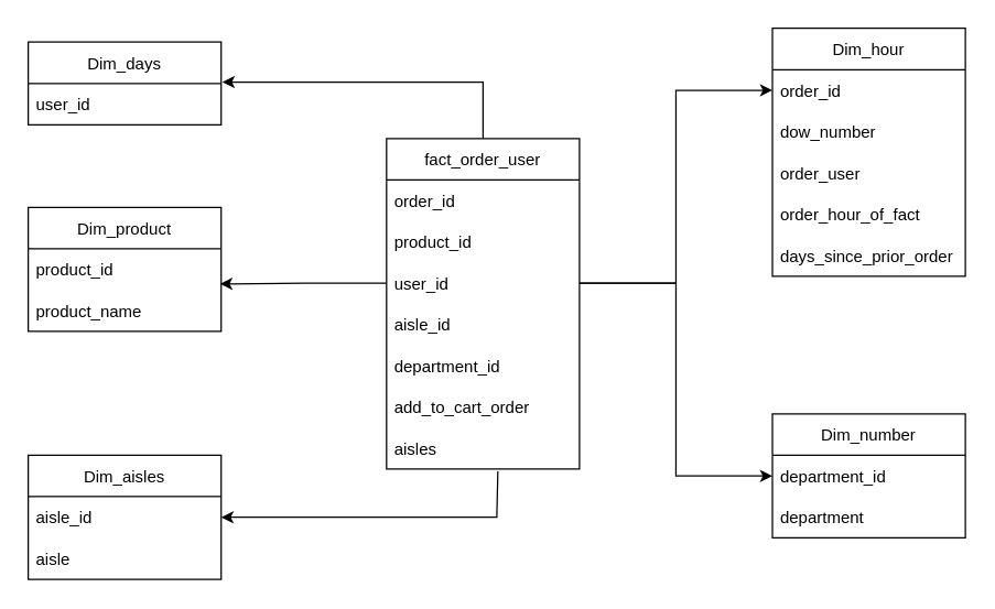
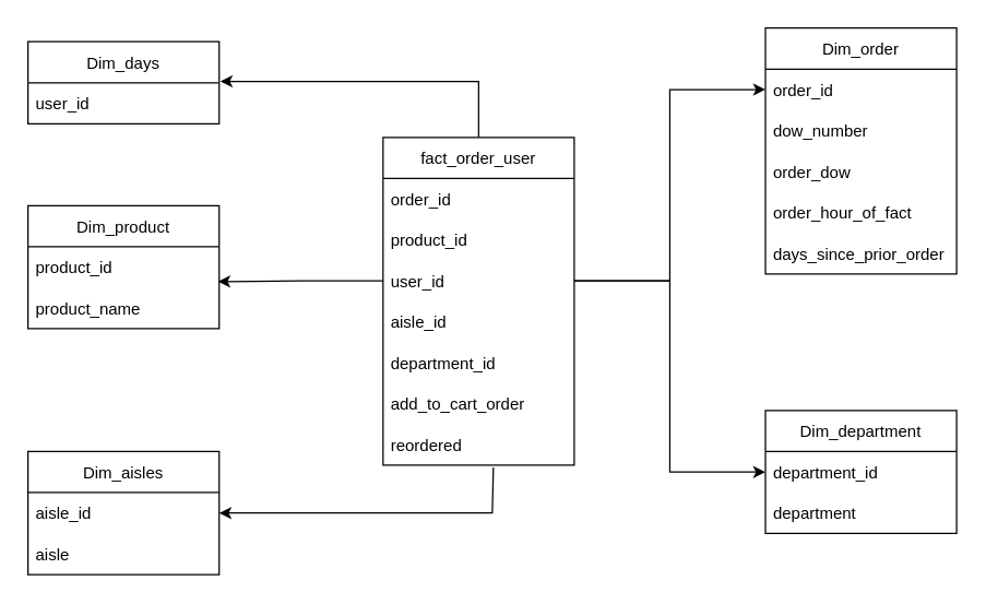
- <mxCell id="14" value="Dim_hour" style="swimlane;fontStyle=0;childLayout=stackLayout;horizontal=1;startSize=30;horizontalStack=0;resizeParent=1;resizeParentMax=0;resizeLast=0;collapsible=1;marginBottom=0;" vertex="1" parent="1"><mxGeometry x="560" y="20" width="140" height="180" as="geometry" /></mxCell>
+ <mxCell id="14" value="Dim_order" style="swimlane;fontStyle=0;childLayout=stackLayout;horizontal=1;startSize=30;horizontalStack=0;resizeParent=1;resizeParentMax=0;resizeLast=0;collapsible=1;marginBottom=0;" vertex="1" parent="1"><mxGeometry x="560" y="20" width="140" height="180" as="geometry" /></mxCell>
- <mxCell id="17" value="order_user" style="text;strokeColor=none;fillColor=none;align=left;verticalAlign=middle;spacingLeft=4;spacingRight=4;overflow=hidden;points=[[0,0.5],[1,0.5]];portConstraint=eastwest;rotatable=0;" vertex="1" parent="14"><mxGeometry y="90" width="140" height="30" as="geometry" /></mxCell>
+ <mxCell id="17" value="order_dow" style="text;strokeColor=none;fillColor=none;align=left;verticalAlign=middle;spacingLeft=4;spacingRight=4;overflow=hidden;points=[[0,0.5],[1,0.5]];portConstraint=eastwest;rotatable=0;" vertex="1" parent="14"><mxGeometry y="90" width="140" height="30" as="geometry" /></mxCell>
- <mxCell id="11" value="Dim_number" style="swimlane;fontStyle=0;childLayout=stackLayout;horizontal=1;startSize=30;horizontalStack=0;resizeParent=1;resizeParentMax=0;resizeLast=0;collapsible=1;marginBottom=0;" vertex="1" parent="1"><mxGeometry x="560" y="300" width="140" height="90" as="geometry" /></mxCell>
+ <mxCell id="11" value="Dim_department" style="swimlane;fontStyle=0;childLayout=stackLayout;horizontal=1;startSize=30;horizontalStack=0;resizeParent=1;resizeParentMax=0;resizeLast=0;collapsible=1;marginBottom=0;" vertex="1" parent="1"><mxGeometry x="560" y="300" width="140" height="90" as="geometry" /></mxCell>
- <mxCell id="27" value="aisles" style="text;strokeColor=none;fillColor=none;align=left;verticalAlign=middle;spacingLeft=4;spacingRight=4;overflow=hidden;points=[[0,0.5],[1,0.5]];portConstraint=eastwest;rotatable=0;" vertex="1" parent="20"><mxGeometry y="210" width="140" height="30" as="geometry" /></mxCell>
+ <mxCell id="27" value="reordered" style="text;strokeColor=none;fillColor=none;align=left;verticalAlign=middle;spacingLeft=4;spacingRight=4;overflow=hidden;points=[[0,0.5],[1,0.5]];portConstraint=eastwest;rotatable=0;" vertex="1" parent="20"><mxGeometry y="210" width="140" height="30" as="geometry" /></mxCell>
